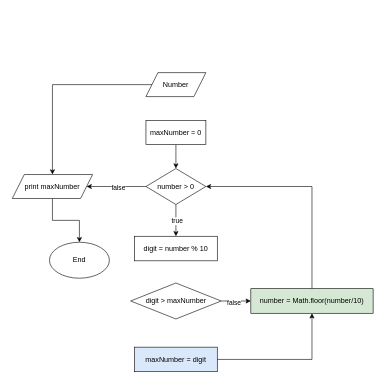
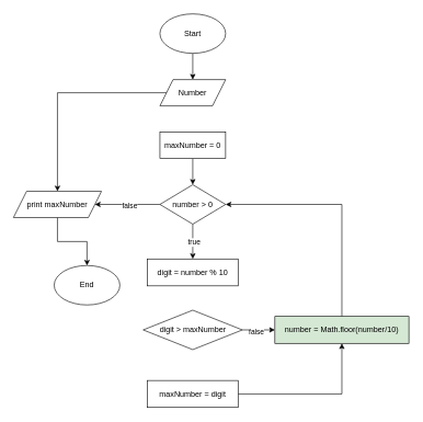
+ <mxCell id="3" value="Start" style="ellipse;whiteSpace=wrap;html=1;" parent="1" vertex="1"><mxGeometry x="243" y="20" width="100" height="60" as="geometry" /></mxCell>
+ <mxCell id="2" value="" style="edgeStyle=orthogonalEdgeStyle;rounded=0;orthogonalLoop=1;jettySize=auto;html=1;" parent="1" source="3" target="5" edge="1"><mxGeometry relative="1" as="geometry" /></mxCell>
- <mxCell id="21" value="maxNumber = digit" style="rounded=0;whiteSpace=wrap;html=1;fillColor=#dae8fc;" parent="1" vertex="1"><mxGeometry x="224" y="578" width="138" height="41" as="geometry" /></mxCell>
+ <mxCell id="21" value="maxNumber = digit" style="rounded=0;whiteSpace=wrap;html=1;" parent="1" vertex="1"><mxGeometry x="224" y="578" width="138" height="41" as="geometry" /></mxCell>
